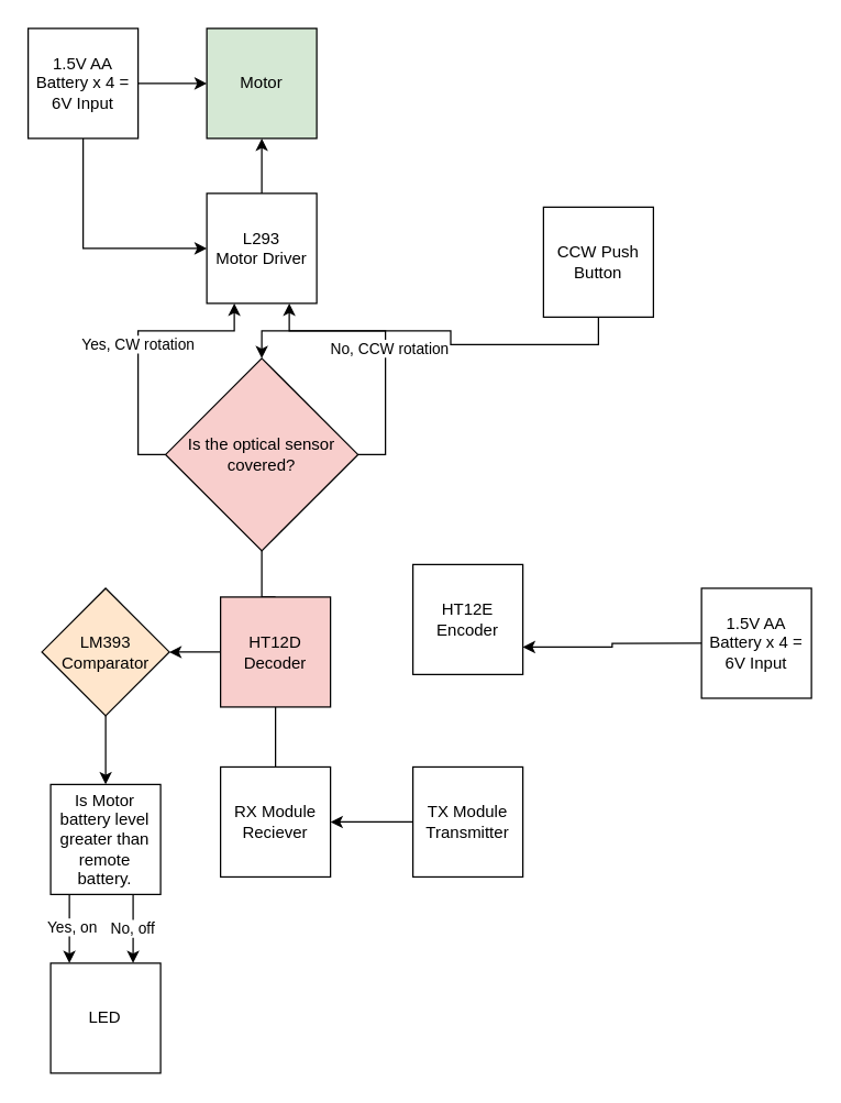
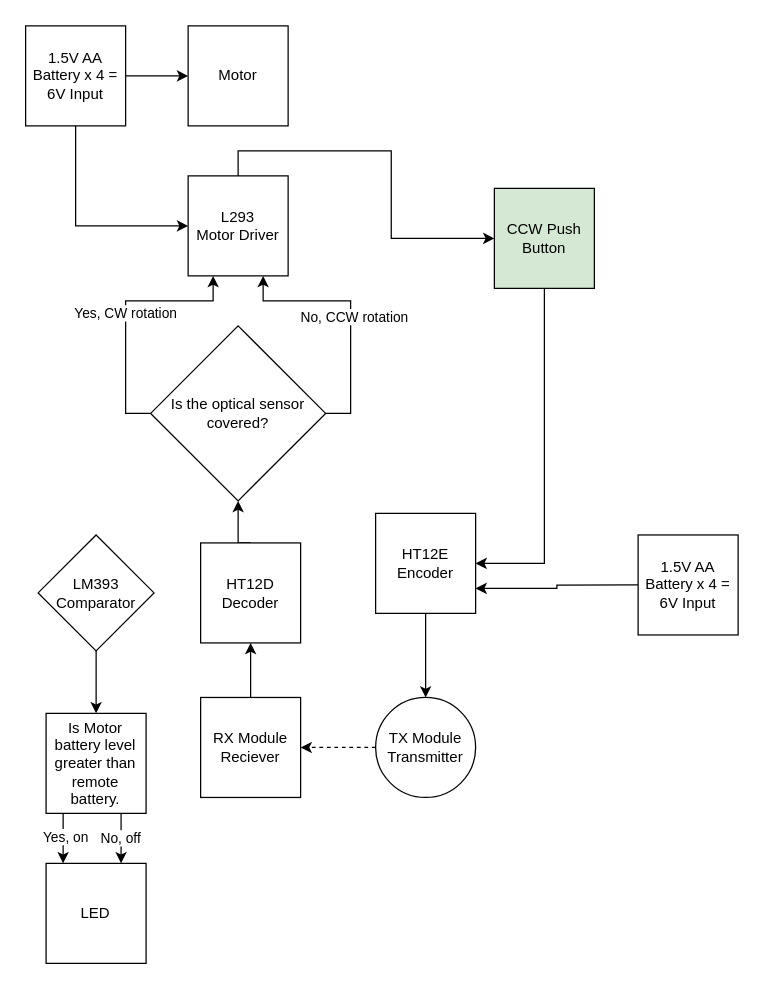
- <mxCell id="10" value="Motor" style="whiteSpace=wrap;html=1;aspect=fixed;fillColor=#d5e8d4;" vertex="1" parent="1"><mxGeometry x="150" y="20" width="80" height="80" as="geometry" /></mxCell>
+ <mxCell id="10" value="Motor" style="whiteSpace=wrap;html=1;aspect=fixed;" vertex="1" parent="1"><mxGeometry x="150" y="20" width="80" height="80" as="geometry" /></mxCell>
- <mxCell id="5" style="edgeStyle=orthogonalEdgeStyle;rounded=0;orthogonalLoop=1;jettySize=auto;html=1;exitX=0.5;exitY=0;exitDx=0;exitDy=0;entryX=0.5;entryY=1;entryDx=0;entryDy=0;" edge="1" parent="1" source="6" target="10"><mxGeometry relative="1" as="geometry" /></mxCell>
+ <mxCell id="5" style="edgeStyle=orthogonalEdgeStyle;rounded=0;orthogonalLoop=1;jettySize=auto;html=1;exitX=0.5;exitY=0;exitDx=0;exitDy=0;" edge="1" parent="1" source="6" target="18"><mxGeometry relative="1" as="geometry" /></mxCell>
- <mxCell id="18" value="CCW Push Button" style="whiteSpace=wrap;html=1;aspect=fixed;" vertex="1" parent="1"><mxGeometry x="395" y="150" width="80" height="80" as="geometry" /></mxCell>
+ <mxCell id="18" value="CCW Push Button" style="whiteSpace=wrap;html=1;aspect=fixed;fillColor=#d5e8d4;" vertex="1" parent="1"><mxGeometry x="395" y="150" width="80" height="80" as="geometry" /></mxCell>
- <mxCell id="17" style="edgeStyle=orthogonalEdgeStyle;rounded=0;orthogonalLoop=1;jettySize=auto;html=1;exitX=0.5;exitY=1;exitDx=0;exitDy=0;" edge="1" parent="1" source="18" target="24"><mxGeometry relative="1" as="geometry" /></mxCell>
+ <mxCell id="17" style="edgeStyle=orthogonalEdgeStyle;rounded=0;orthogonalLoop=1;jettySize=auto;html=1;exitX=0.5;exitY=1;exitDx=0;exitDy=0;entryX=1;entryY=0.5;entryDx=0;entryDy=0;" edge="1" parent="1" source="18" target="20"><mxGeometry relative="1" as="geometry" /></mxCell>
- <mxCell id="24" value="Is the optical sensor covered?" style="rhombus;whiteSpace=wrap;html=1;fillColor=#f8cecc;" vertex="1" parent="1"><mxGeometry x="120" y="260" width="140" height="140" as="geometry" /></mxCell>
+ <mxCell id="24" value="Is the optical sensor covered?" style="rhombus;whiteSpace=wrap;html=1;" vertex="1" parent="1"><mxGeometry x="120" y="260" width="140" height="140" as="geometry" /></mxCell>
- <mxCell id="7" style="edgeStyle=orthogonalEdgeStyle;rounded=0;orthogonalLoop=1;jettySize=auto;html=1;exitX=0.5;exitY=0;exitDx=0;exitDy=0;entryX=0.5;entryY=1;entryDx=0;entryDy=0;endArrow=none;" edge="1" parent="1" source="9" target="24"><mxGeometry relative="1" as="geometry" /></mxCell>
+ <mxCell id="7" style="edgeStyle=orthogonalEdgeStyle;rounded=0;orthogonalLoop=1;jettySize=auto;html=1;exitX=0.5;exitY=0;exitDx=0;exitDy=0;entryX=0.5;entryY=1;entryDx=0;entryDy=0;" edge="1" parent="1" source="9" target="24"><mxGeometry relative="1" as="geometry" /></mxCell>
- <mxCell id="26" value="LM393&lt;br&gt;Comparator" style="rhombus;whiteSpace=wrap;html=1;fillColor=#ffe6cc;" vertex="1" parent="1"><mxGeometry x="30" y="427.27" width="92.73" height="92.73" as="geometry" /></mxCell>
+ <mxCell id="26" value="LM393&lt;br&gt;Comparator" style="rhombus;whiteSpace=wrap;html=1;" vertex="1" parent="1"><mxGeometry x="30" y="427.27" width="92.73" height="92.73" as="geometry" /></mxCell>
- <mxCell id="8" value="" style="edgeStyle=orthogonalEdgeStyle;rounded=0;orthogonalLoop=1;jettySize=auto;html=1;" edge="1" parent="1" source="9" target="26"><mxGeometry relative="1" as="geometry" /></mxCell>
- <mxCell id="9" value="HT12D Decoder" style="whiteSpace=wrap;html=1;aspect=fixed;fillColor=#f8cecc;" vertex="1" parent="1"><mxGeometry x="160" y="433.64" width="80" height="80" as="geometry" /></mxCell>
+ <mxCell id="9" value="HT12D Decoder" style="whiteSpace=wrap;html=1;aspect=fixed;" vertex="1" parent="1"><mxGeometry x="160" y="433.64" width="80" height="80" as="geometry" /></mxCell>
- <mxCell id="11" style="edgeStyle=orthogonalEdgeStyle;rounded=0;orthogonalLoop=1;jettySize=auto;html=1;exitX=0.5;exitY=0;exitDx=0;exitDy=0;entryX=0.5;entryY=1;entryDx=0;entryDy=0;endArrow=none;" edge="1" parent="1" source="12" target="9"><mxGeometry relative="1" as="geometry" /></mxCell>
+ <mxCell id="11" style="edgeStyle=orthogonalEdgeStyle;rounded=0;orthogonalLoop=1;jettySize=auto;html=1;exitX=0.5;exitY=0;exitDx=0;exitDy=0;entryX=0.5;entryY=1;entryDx=0;entryDy=0;" edge="1" parent="1" source="12" target="9"><mxGeometry relative="1" as="geometry" /></mxCell>
+ <mxCell id="19" style="edgeStyle=orthogonalEdgeStyle;rounded=0;orthogonalLoop=1;jettySize=auto;html=1;exitX=0.5;exitY=1;exitDx=0;exitDy=0;entryX=0.5;entryY=0;entryDx=0;entryDy=0;" edge="1" parent="1" source="20" target="14"><mxGeometry relative="1" as="geometry" /></mxCell>
- <mxCell id="13" style="edgeStyle=orthogonalEdgeStyle;rounded=0;orthogonalLoop=1;jettySize=auto;html=1;entryX=1;entryY=0.5;entryDx=0;entryDy=0;" edge="1" parent="1" source="14" target="12"><mxGeometry relative="1" as="geometry" /></mxCell>
+ <mxCell id="13" style="edgeStyle=orthogonalEdgeStyle;rounded=0;orthogonalLoop=1;jettySize=auto;html=1;entryX=1;entryY=0.5;entryDx=0;entryDy=0;dashed=1;" edge="1" parent="1" source="14" target="12"><mxGeometry relative="1" as="geometry" /></mxCell>
- <mxCell id="14" value="TX Module Transmitter" style="whiteSpace=wrap;html=1;aspect=fixed;" vertex="1" parent="1"><mxGeometry x="300" y="557.27" width="80" height="80" as="geometry" /></mxCell>
+ <mxCell id="14" value="TX Module Transmitter" style="ellipse;whiteSpace=wrap;html=1;aspect=fixed;" vertex="1" parent="1"><mxGeometry x="300" y="557.27" width="80" height="80" as="geometry" /></mxCell>
- <mxCell id="31" value="LED" style="whiteSpace=wrap;html=1;aspect=fixed;" vertex="1" parent="1"><mxGeometry x="36.37" y="700" width="80" height="80" as="geometry" /></mxCell>
+ <mxCell id="31" value="LED" style="whiteSpace=wrap;html=1;aspect=fixed;" vertex="1" parent="1"><mxGeometry x="36.37" y="690" width="80" height="80" as="geometry" /></mxCell>
